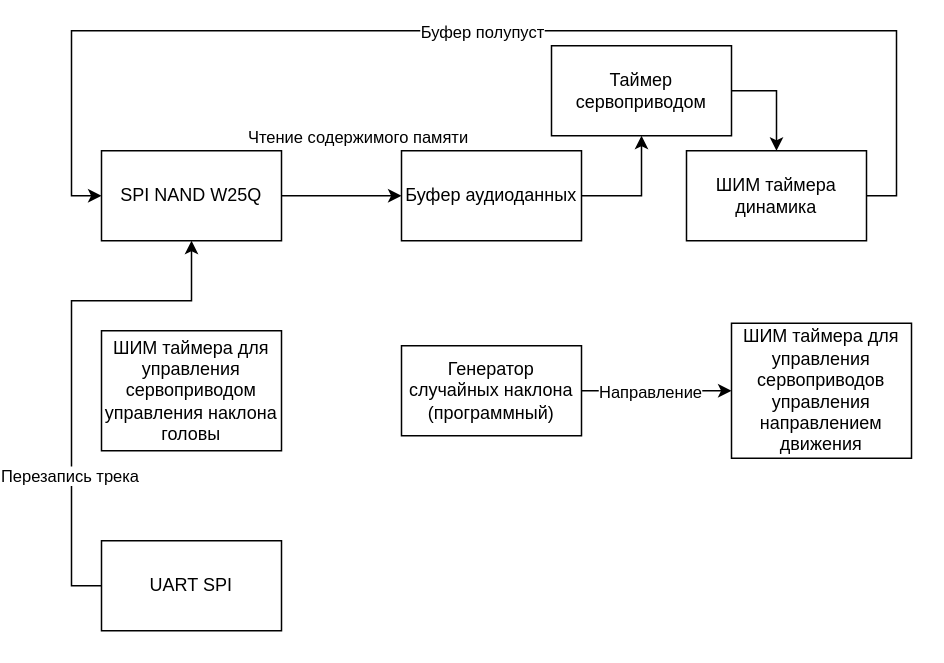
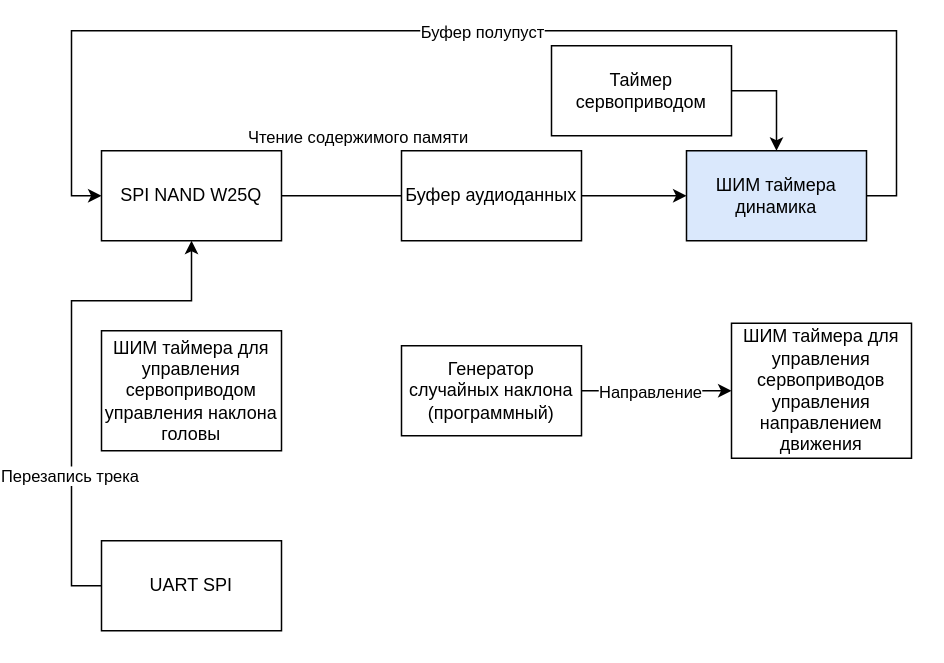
- <mxCell id="2" style="edgeStyle=orthogonalEdgeStyle;rounded=0;orthogonalLoop=1;jettySize=auto;html=1;exitX=1;exitY=0.5;exitDx=0;exitDy=0;" edge="1" parent="1" source="3" target="19"><mxGeometry relative="1" as="geometry" /></mxCell>
+ <mxCell id="2" style="edgeStyle=orthogonalEdgeStyle;rounded=0;orthogonalLoop=1;jettySize=auto;html=1;exitX=1;exitY=0.5;exitDx=0;exitDy=0;" edge="1" parent="1" source="3" target="9"><mxGeometry relative="1" as="geometry" /></mxCell>
- <mxCell id="4" style="edgeStyle=orthogonalEdgeStyle;rounded=0;orthogonalLoop=1;jettySize=auto;html=1;exitX=1;exitY=0.5;exitDx=0;exitDy=0;entryX=0;entryY=0.5;entryDx=0;entryDy=0;" edge="1" parent="1" source="6" target="3"><mxGeometry relative="1" as="geometry" /></mxCell>
+ <mxCell id="4" style="edgeStyle=orthogonalEdgeStyle;rounded=0;orthogonalLoop=1;jettySize=auto;html=1;exitX=1;exitY=0.5;exitDx=0;exitDy=0;entryX=0;entryY=0.5;entryDx=0;entryDy=0;endArrow=none;" edge="1" parent="1" source="6" target="3"><mxGeometry relative="1" as="geometry" /></mxCell>
- <mxCell id="9" value="ШИМ таймера динамика" style="rounded=0;whiteSpace=wrap;html=1;" vertex="1" parent="1"><mxGeometry x="430" y="100" width="120" height="60" as="geometry" /></mxCell>
+ <mxCell id="9" value="ШИМ таймера динамика" style="rounded=0;whiteSpace=wrap;html=1;fillColor=#dae8fc;" vertex="1" parent="1"><mxGeometry x="430" y="100" width="120" height="60" as="geometry" /></mxCell>
